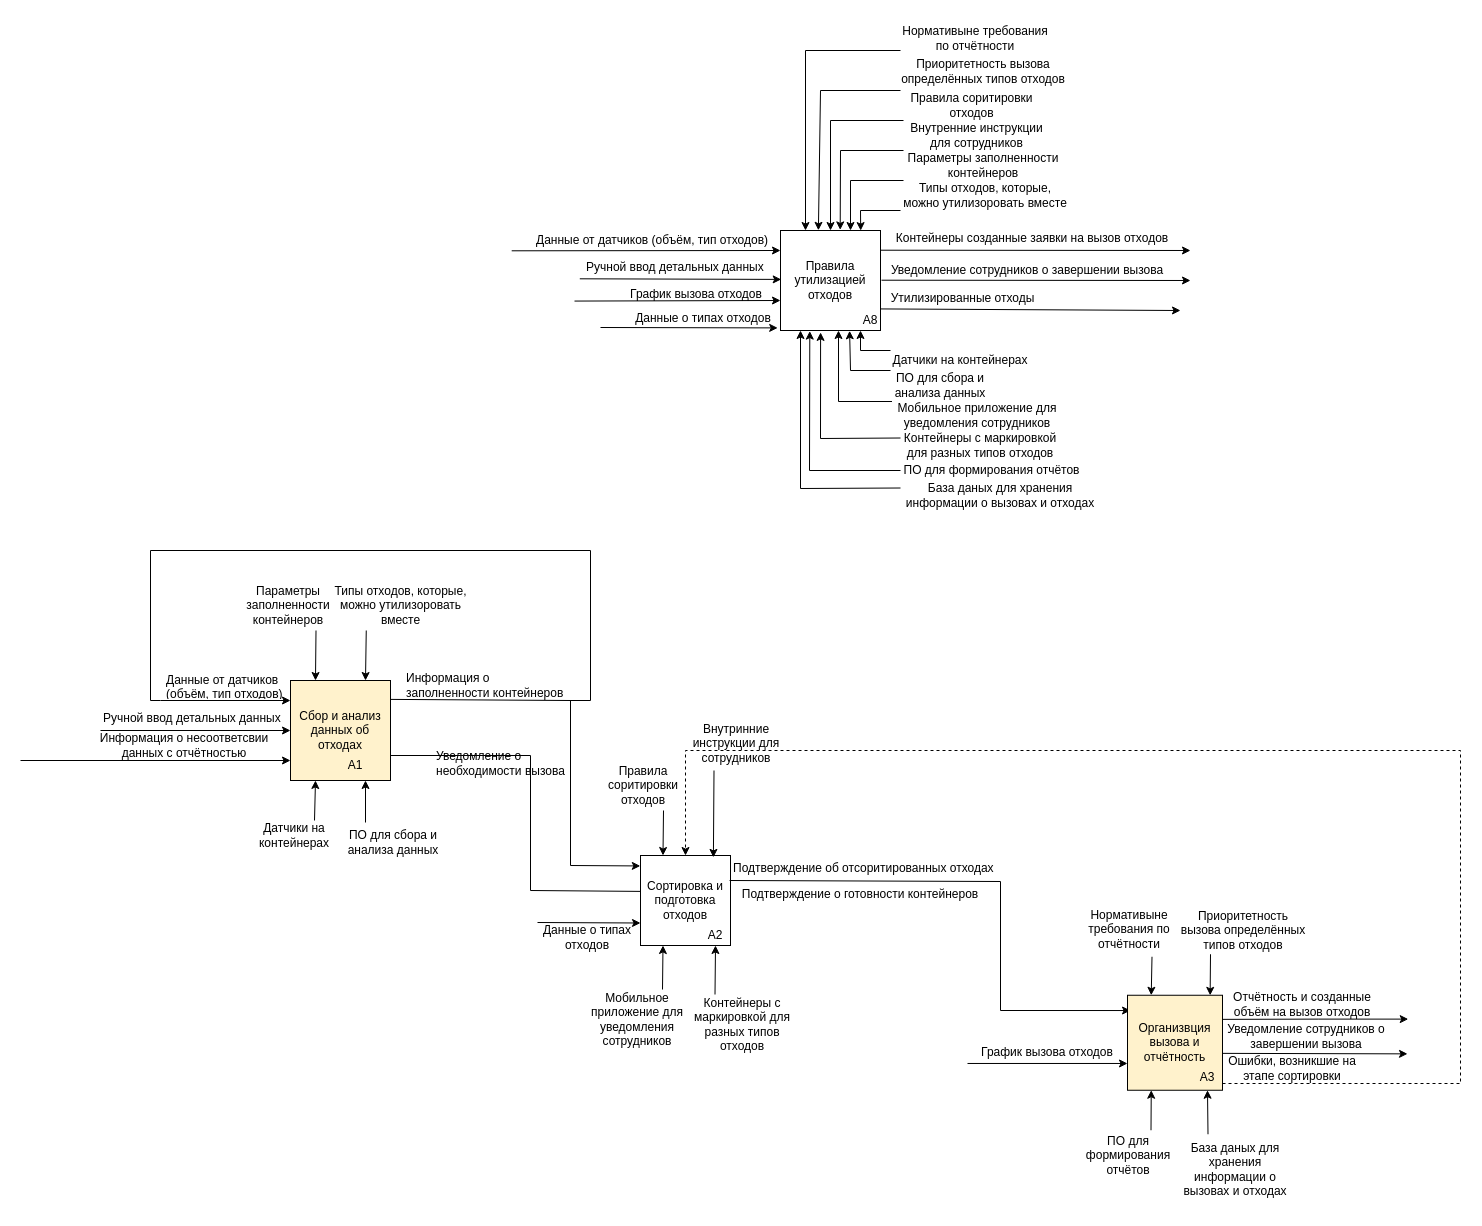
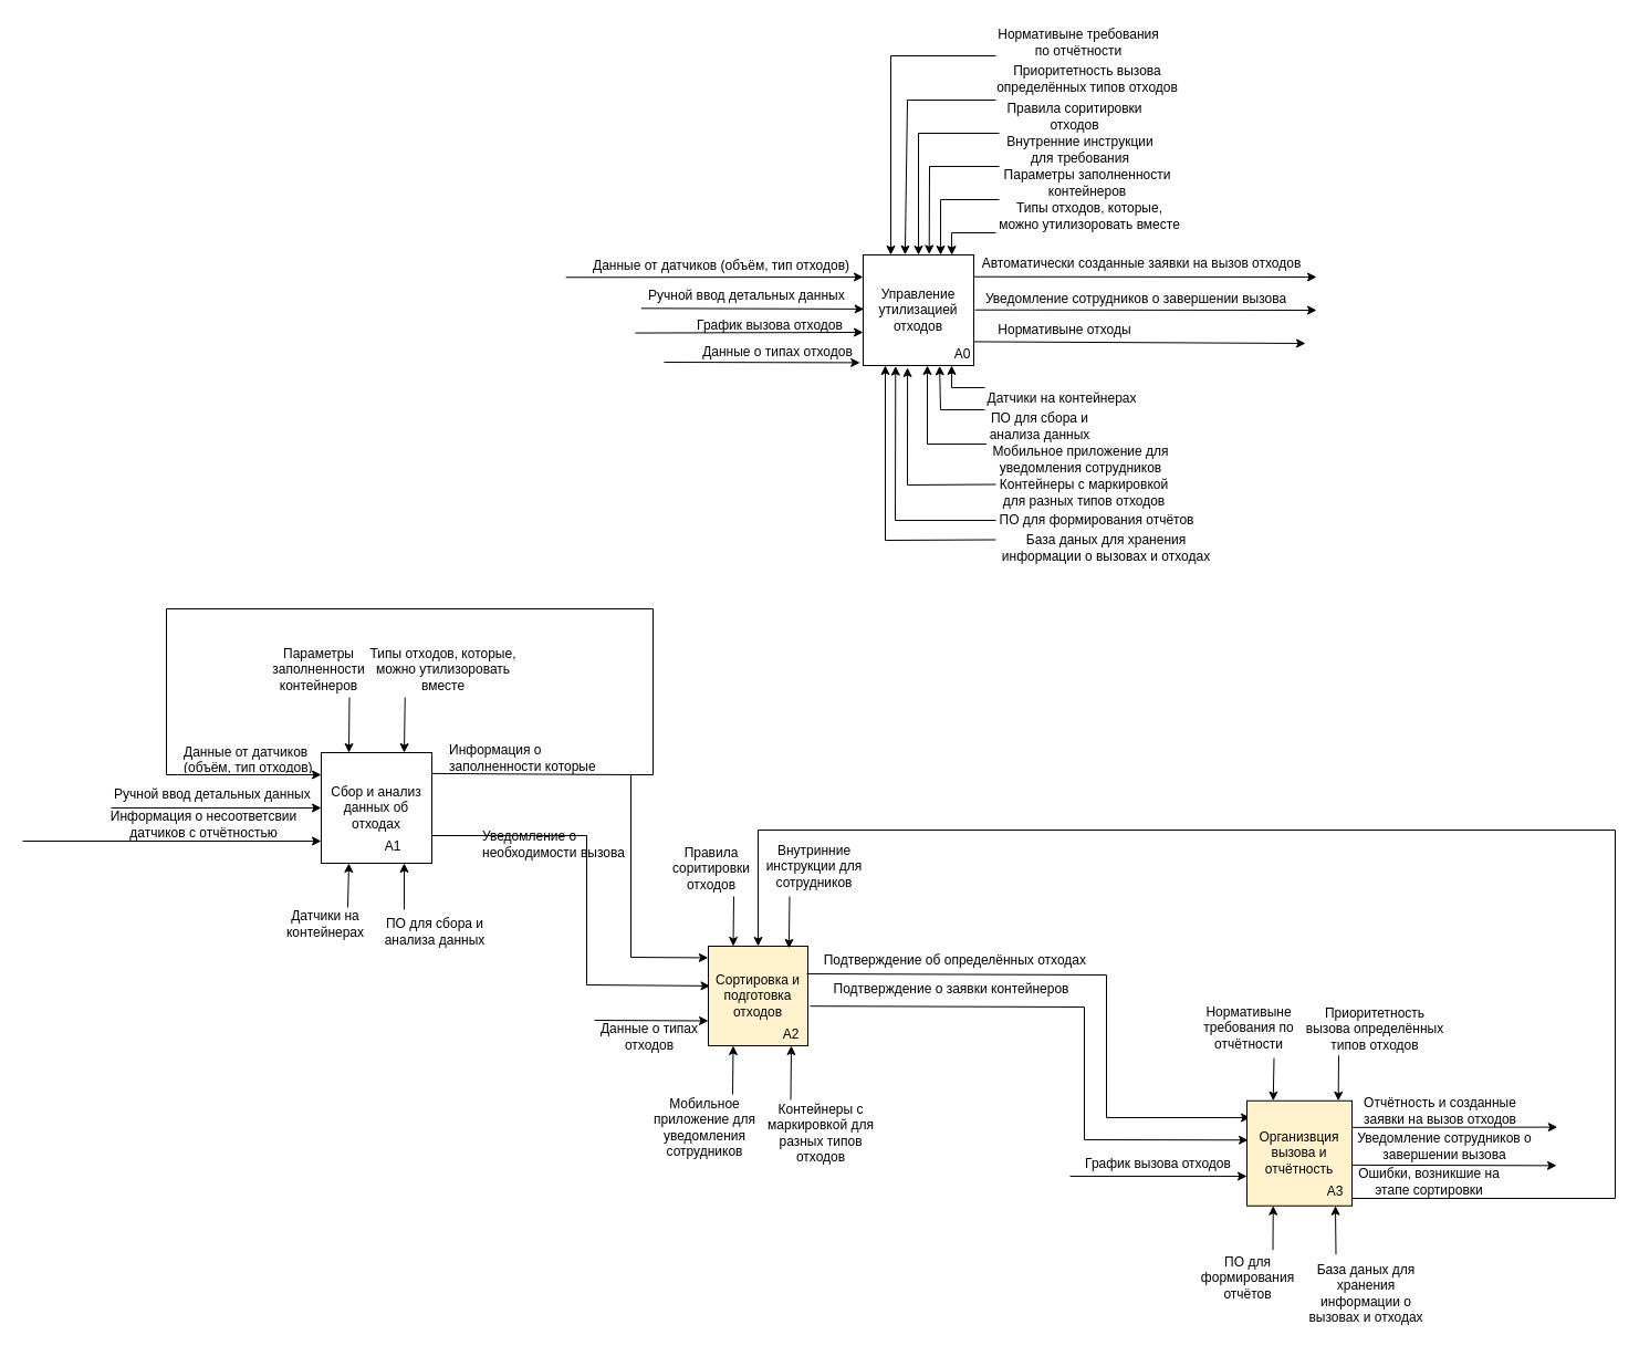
- <mxCell id="59" value="Внутренние инструкции для сотрудников" style="text;html=1;align=center;verticalAlign=middle;whiteSpace=wrap;rounded=0;" parent="1" vertex="1"><mxGeometry x="903" y="120" width="147" height="30" as="geometry" /></mxCell>
+ <mxCell id="59" value="Внутренние инструкции для требования" style="text;html=1;align=center;verticalAlign=middle;whiteSpace=wrap;rounded=0;" parent="1" vertex="1"><mxGeometry x="903" y="120" width="147" height="30" as="geometry" /></mxCell>
- <mxCell id="82" value="Контейнеры созданные заявки на вызов отходов" style="text;html=1;align=center;verticalAlign=middle;whiteSpace=wrap;rounded=0;" parent="1" vertex="1"><mxGeometry x="880" y="230" width="304" height="16" as="geometry" /></mxCell>
+ <mxCell id="82" value="Автоматически созданные заявки на вызов отходов" style="text;html=1;align=center;verticalAlign=middle;whiteSpace=wrap;rounded=0;" parent="1" vertex="1"><mxGeometry x="880" y="230" width="304" height="16" as="geometry" /></mxCell>
- <mxCell id="52" value="Правила утилизацией отходов" style="whiteSpace=wrap;html=1;aspect=fixed;" parent="1" vertex="1"><mxGeometry x="780" y="230" width="100" height="100" as="geometry" /></mxCell>
+ <mxCell id="52" value="Управление утилизацией отходов" style="whiteSpace=wrap;html=1;aspect=fixed;" parent="1" vertex="1"><mxGeometry x="780" y="230" width="100" height="100" as="geometry" /></mxCell>
- <mxCell id="90" value="Утилизированные отходы" style="text;html=1;align=center;verticalAlign=middle;whiteSpace=wrap;rounded=0;" parent="1" vertex="1"><mxGeometry x="880" y="288.43" width="165" height="20" as="geometry" /></mxCell>
+ <mxCell id="90" value="Нормативыне отходы" style="text;html=1;align=center;verticalAlign=middle;whiteSpace=wrap;rounded=0;" parent="1" vertex="1"><mxGeometry x="880" y="288.43" width="165" height="20" as="geometry" /></mxCell>
- <mxCell id="53" value="А8" style="text;html=1;align=center;verticalAlign=middle;whiteSpace=wrap;rounded=0;" parent="1" vertex="1"><mxGeometry x="860" y="310" width="20" height="20" as="geometry" /></mxCell>
+ <mxCell id="53" value="А0" style="text;html=1;align=center;verticalAlign=middle;whiteSpace=wrap;rounded=0;" parent="1" vertex="1"><mxGeometry x="860" y="310" width="20" height="20" as="geometry" /></mxCell>
- <mxCell id="10" value="Информация о заполненности контейнеров" style="text;strokeColor=none;fillColor=none;align=left;verticalAlign=middle;spacingLeft=4;spacingRight=4;overflow=hidden;points=[[0,0.5],[1,0.5]];portConstraint=eastwest;rotatable=0;whiteSpace=wrap;html=1;" parent="1" vertex="1"><mxGeometry x="400" y="665" width="170" height="40" as="geometry" /></mxCell>
+ <mxCell id="10" value="Информация о заполненности которые" style="text;strokeColor=none;fillColor=none;align=left;verticalAlign=middle;spacingLeft=4;spacingRight=4;overflow=hidden;points=[[0,0.5],[1,0.5]];portConstraint=eastwest;rotatable=0;whiteSpace=wrap;html=1;" parent="1" vertex="1"><mxGeometry x="400" y="665" width="170" height="40" as="geometry" /></mxCell>
- <mxCell id="2" value="Сбор и анализ данных об отходах" style="whiteSpace=wrap;html=1;aspect=fixed;fillColor=#fff2cc;" parent="1" vertex="1"><mxGeometry x="290" y="680" width="100" height="100" as="geometry" /></mxCell>
+ <mxCell id="2" value="Сбор и анализ данных об отходах" style="whiteSpace=wrap;html=1;aspect=fixed;" parent="1" vertex="1"><mxGeometry x="290" y="680" width="100" height="100" as="geometry" /></mxCell>
- <mxCell id="29" value="Внутринние инструкции для сотрудников" style="text;html=1;align=center;verticalAlign=middle;whiteSpace=wrap;rounded=0;" parent="1" vertex="1"><mxGeometry x="691" y="715" width="90" height="55" as="geometry" /></mxCell>
+ <mxCell id="29" value="Внутринние инструкции для сотрудников" style="text;html=1;align=center;verticalAlign=middle;whiteSpace=wrap;rounded=0;" parent="1" vertex="1"><mxGeometry x="691" y="755" width="90" height="55" as="geometry" /></mxCell>
- <mxCell id="94" value="Информация о несоответсвии данных с отчётностью" style="text;html=1;align=center;verticalAlign=middle;whiteSpace=wrap;rounded=0;" parent="1" vertex="1"><mxGeometry x="97" y="730" width="174" height="30" as="geometry" /></mxCell>
+ <mxCell id="94" value="Информация о несоответсвии датчиков с отчётностью" style="text;html=1;align=center;verticalAlign=middle;whiteSpace=wrap;rounded=0;" parent="1" vertex="1"><mxGeometry x="97" y="730" width="174" height="30" as="geometry" /></mxCell>
- <mxCell id="93" value="" style="endArrow=classic;html=1;rounded=0;exitX=0;exitY=1;exitDx=0;exitDy=0;entryX=0.5;entryY=0;entryDx=0;entryDy=0;dashed=1;" parent="1" source="92" target="20" edge="1"><mxGeometry width="50" height="50" relative="1" as="geometry"><mxPoint x="1222" y="1089" as="sourcePoint" /><mxPoint x="670" y="755" as="targetPoint" /><Array as="points"><mxPoint x="1460" y="1083" /><mxPoint x="1460" y="750" /><mxPoint x="685" y="750" /></Array></mxGeometry></mxCell>
+ <mxCell id="93" value="" style="endArrow=classic;html=1;rounded=0;exitX=0;exitY=1;exitDx=0;exitDy=0;entryX=0.5;entryY=0;entryDx=0;entryDy=0;" parent="1" source="92" target="20" edge="1"><mxGeometry width="50" height="50" relative="1" as="geometry"><mxPoint x="1222" y="1089" as="sourcePoint" /><mxPoint x="670" y="755" as="targetPoint" /><Array as="points"><mxPoint x="1460" y="1083" /><mxPoint x="1460" y="750" /><mxPoint x="685" y="750" /></Array></mxGeometry></mxCell>
- <mxCell id="24" value="Подтверждение об отсоритированных отходах&amp;nbsp;" style="text;html=1;align=center;verticalAlign=middle;whiteSpace=wrap;rounded=0;" parent="1" vertex="1"><mxGeometry x="730" y="855" width="270" height="25" as="geometry" /></mxCell>
+ <mxCell id="24" value="Подтверждение об определённых отходах&amp;nbsp;" style="text;html=1;align=center;verticalAlign=middle;whiteSpace=wrap;rounded=0;" parent="1" vertex="1"><mxGeometry x="730" y="855" width="270" height="25" as="geometry" /></mxCell>
- <mxCell id="6" value="" style="endArrow=none;html=1;rounded=0;exitX=1;exitY=0.75;exitDx=0;exitDy=0;entryX=0.017;entryY=0.399;entryDx=0;entryDy=0;entryPerimeter=0;" parent="1" source="2" target="20" edge="1"><mxGeometry width="50" height="50" relative="1" as="geometry"><mxPoint x="510" y="790" as="sourcePoint" /><mxPoint x="530" y="755" as="targetPoint" /><Array as="points"><mxPoint x="530" y="755" /><mxPoint x="530" y="890" /></Array></mxGeometry></mxCell>
+ <mxCell id="6" value="" style="endArrow=classic;html=1;rounded=0;exitX=1;exitY=0.75;exitDx=0;exitDy=0;entryX=0.017;entryY=0.399;entryDx=0;entryDy=0;entryPerimeter=0;" parent="1" source="2" target="20" edge="1"><mxGeometry width="50" height="50" relative="1" as="geometry"><mxPoint x="510" y="790" as="sourcePoint" /><mxPoint x="530" y="755" as="targetPoint" /><Array as="points"><mxPoint x="530" y="755" /><mxPoint x="530" y="890" /></Array></mxGeometry></mxCell>
- <mxCell id="26" value="Подтверждение о готовности контейнеров" style="text;html=1;align=center;verticalAlign=middle;whiteSpace=wrap;rounded=0;" parent="1" vertex="1"><mxGeometry x="730" y="886.25" width="260" height="15" as="geometry" /></mxCell>
+ <mxCell id="26" value="Подтверждение о заявки контейнеров" style="text;html=1;align=center;verticalAlign=middle;whiteSpace=wrap;rounded=0;" parent="1" vertex="1"><mxGeometry x="730" y="886.25" width="260" height="15" as="geometry" /></mxCell>
- <mxCell id="20" value="Сортировка и подготовка отходов" style="whiteSpace=wrap;html=1;aspect=fixed;" parent="1" vertex="1"><mxGeometry x="640" y="855" width="90" height="90" as="geometry" /></mxCell>
+ <mxCell id="20" value="Сортировка и подготовка отходов" style="whiteSpace=wrap;html=1;aspect=fixed;fillColor=#fff2cc;" parent="1" vertex="1"><mxGeometry x="640" y="855" width="90" height="90" as="geometry" /></mxCell>
+ <mxCell id="27" value="" style="endArrow=classic;html=1;rounded=0;exitX=1.022;exitY=0.602;exitDx=0;exitDy=0;entryX=0.011;entryY=0.374;entryDx=0;entryDy=0;entryPerimeter=0;exitPerimeter=0;" parent="1" source="20" target="36" edge="1"><mxGeometry width="50" height="50" relative="1" as="geometry"><mxPoint x="670" y="960" as="sourcePoint" /><mxPoint x="930" y="925" as="targetPoint" /><Array as="points"><mxPoint x="980" y="910" /><mxPoint x="980" y="1030" /></Array></mxGeometry></mxCell>
- <mxCell id="48" value="Отчётность и созданные объём на вызов отходов" style="text;html=1;align=center;verticalAlign=middle;whiteSpace=wrap;rounded=0;" parent="1" vertex="1"><mxGeometry x="1222" y="989" width="160" height="30.5" as="geometry" /></mxCell>
+ <mxCell id="48" value="Отчётность и созданные заявки на вызов отходов" style="text;html=1;align=center;verticalAlign=middle;whiteSpace=wrap;rounded=0;" parent="1" vertex="1"><mxGeometry x="1222" y="989" width="160" height="30.5" as="geometry" /></mxCell>
